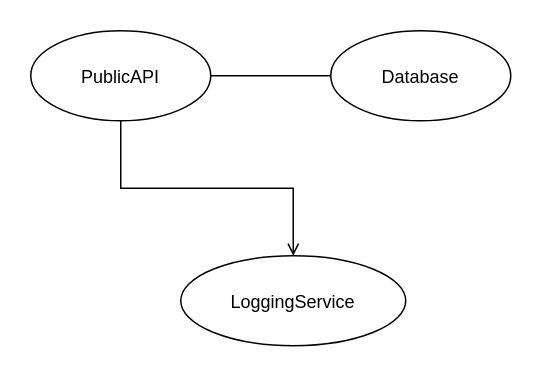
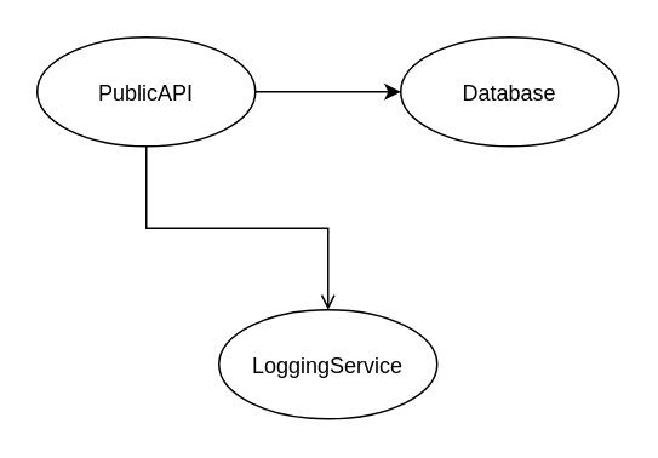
- <mxCell id="5" style="edgeStyle=orthogonalEdgeStyle;rounded=0;endArrow=none;" edge="1" parent="1" source="2" target="3"><mxGeometry relative="1" as="geometry" /></mxCell>
+ <mxCell id="5" style="edgeStyle=orthogonalEdgeStyle;rounded=0;" edge="1" parent="1" source="2" target="3"><mxGeometry relative="1" as="geometry" /></mxCell>
- <mxCell id="4" value="LoggingService" style="shape=ellipse;fillColor=#ffffff;strokeColor=#000000;" vertex="1" parent="1"><mxGeometry x="120" y="170" width="150" height="60" as="geometry" /></mxCell>
+ <mxCell id="4" value="LoggingService" style="shape=ellipse;fillColor=#ffffff;strokeColor=#000000;" vertex="1" parent="1"><mxGeometry x="120" y="170" width="120" height="60" as="geometry" /></mxCell>
